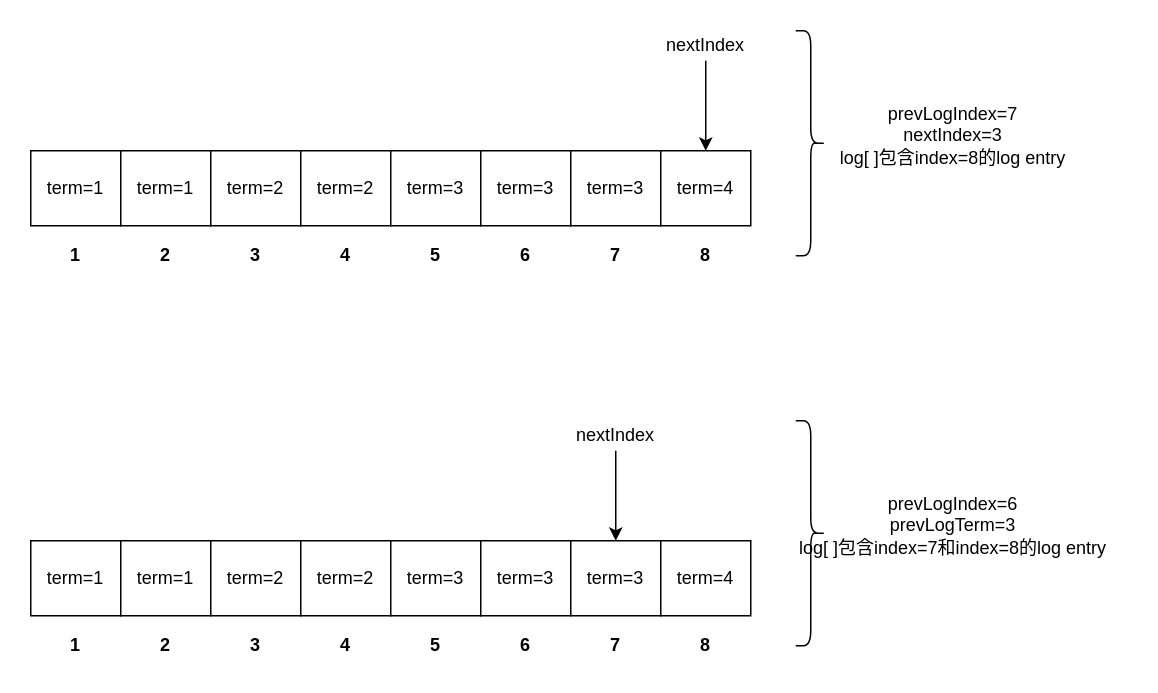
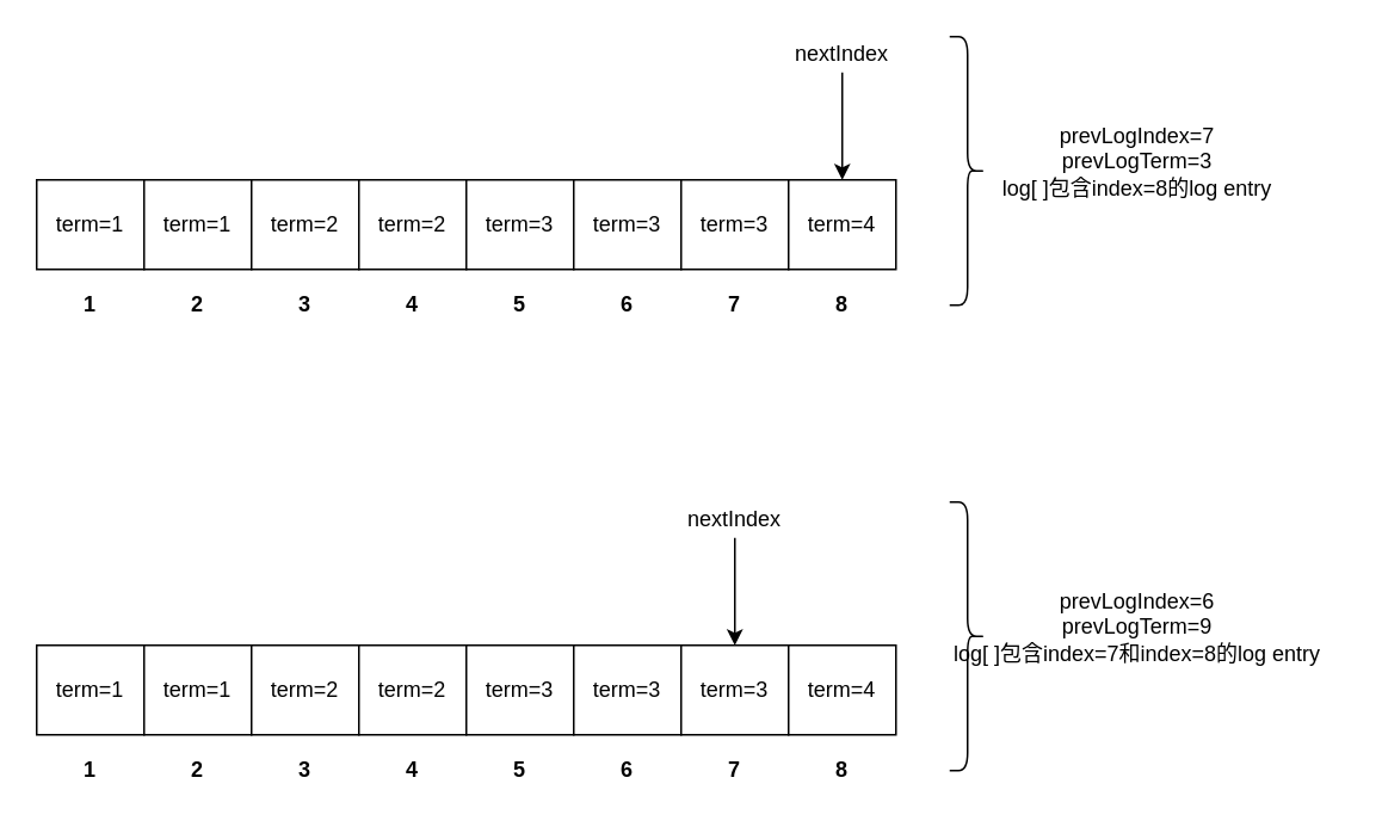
- <mxCell id="21" value="prevLogIndex=7&lt;br&gt;nextIndex=3&lt;br&gt;log[ ]包含index=8的log entry" style="text;html=1;strokeColor=none;fillColor=none;align=center;verticalAlign=middle;whiteSpace=wrap;rounded=0;" vertex="1" parent="1"><mxGeometry x="520" y="80" width="230" height="20" as="geometry" /></mxCell>
+ <mxCell id="21" value="prevLogIndex=7&lt;br&gt;prevLogTerm=3&lt;br&gt;log[ ]包含index=8的log entry" style="text;html=1;strokeColor=none;fillColor=none;align=center;verticalAlign=middle;whiteSpace=wrap;rounded=0;" vertex="1" parent="1"><mxGeometry x="520" y="80" width="230" height="20" as="geometry" /></mxCell>
- <mxCell id="41" value="prevLogIndex=6&lt;br&gt;prevLogTerm=3&lt;br&gt;log[ ]包含index=7和index=8的log entry" style="text;html=1;strokeColor=none;fillColor=none;align=center;verticalAlign=middle;whiteSpace=wrap;rounded=0;" vertex="1" parent="1"><mxGeometry x="520" y="340" width="230" height="20" as="geometry" /></mxCell>
+ <mxCell id="41" value="prevLogIndex=6&lt;br&gt;prevLogTerm=9&lt;br&gt;log[ ]包含index=7和index=8的log entry" style="text;html=1;strokeColor=none;fillColor=none;align=center;verticalAlign=middle;whiteSpace=wrap;rounded=0;" vertex="1" parent="1"><mxGeometry x="520" y="340" width="230" height="20" as="geometry" /></mxCell>
